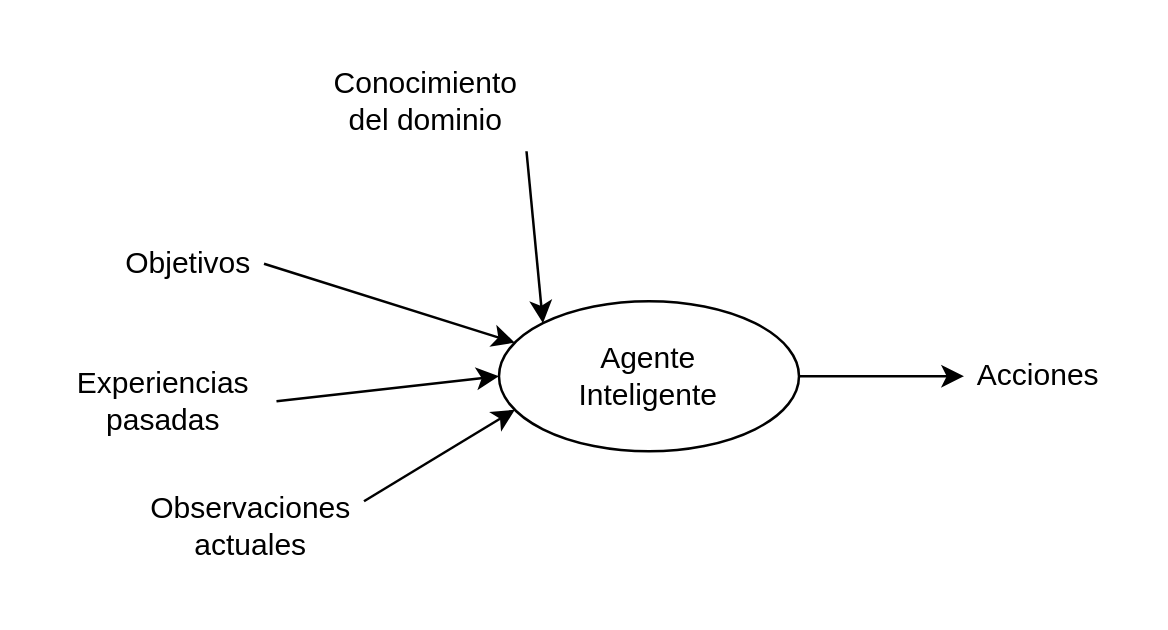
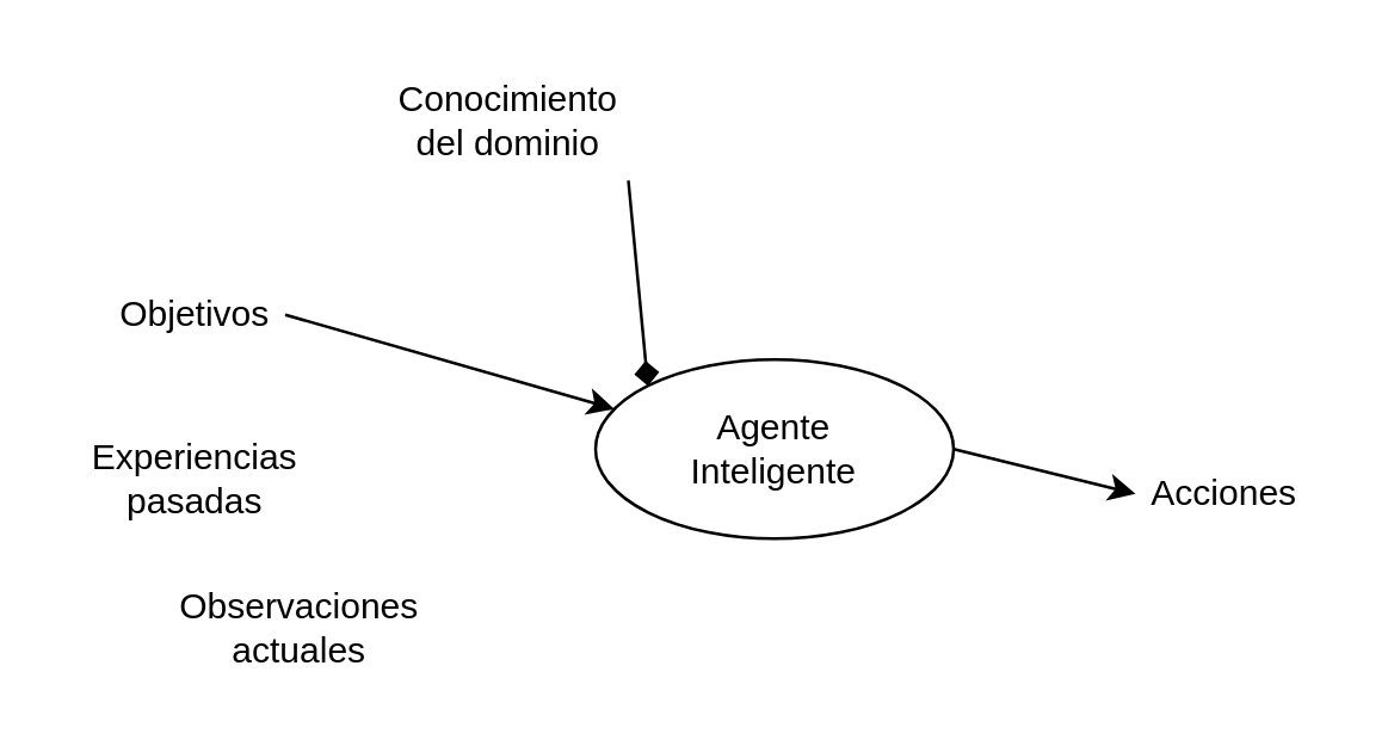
- <mxCell id="7" value="Objetivos" style="text;html=1;strokeColor=none;fillColor=none;align=center;verticalAlign=middle;whiteSpace=wrap;rounded=0;" vertex="1" parent="1"><mxGeometry x="45" y="90" width="60" height="30" as="geometry" /></mxCell>
+ <mxCell id="7" value="Objetivos" style="text;html=1;strokeColor=none;fillColor=none;align=center;verticalAlign=middle;whiteSpace=wrap;rounded=0;" vertex="1" parent="1"><mxGeometry x="35" y="90" width="60" height="30" as="geometry" /></mxCell>
- <mxCell id="4" style="rounded=0;orthogonalLoop=1;jettySize=auto;html=1;exitX=1;exitY=1;exitDx=0;exitDy=0;entryX=0;entryY=0;entryDx=0;entryDy=0;" edge="1" parent="1" source="5" target="3"><mxGeometry relative="1" as="geometry" /></mxCell>
+ <mxCell id="4" style="rounded=0;orthogonalLoop=1;jettySize=auto;html=1;exitX=1;exitY=1;exitDx=0;exitDy=0;entryX=0;entryY=0;entryDx=0;entryDy=0;endArrow=diamond;" edge="1" parent="1" source="5" target="3"><mxGeometry relative="1" as="geometry" /></mxCell>
- <mxCell id="12" value="Acciones" style="text;html=1;strokeColor=none;fillColor=none;align=center;verticalAlign=middle;whiteSpace=wrap;rounded=0;" vertex="1" parent="1"><mxGeometry x="385" y="135" width="60" height="30" as="geometry" /></mxCell>
+ <mxCell id="12" value="Acciones" style="text;html=1;strokeColor=none;fillColor=none;align=center;verticalAlign=middle;whiteSpace=wrap;rounded=0;" vertex="1" parent="1"><mxGeometry x="380" y="150" width="60" height="30" as="geometry" /></mxCell>
- <mxCell id="8" style="edgeStyle=none;rounded=0;orthogonalLoop=1;jettySize=auto;html=1;exitX=1;exitY=0.5;exitDx=0;exitDy=0;entryX=0;entryY=0.5;entryDx=0;entryDy=0;" edge="1" parent="1" source="9" target="3"><mxGeometry relative="1" as="geometry" /></mxCell>
- <mxCell id="10" style="edgeStyle=none;rounded=0;orthogonalLoop=1;jettySize=auto;html=1;exitX=1;exitY=0.25;exitDx=0;exitDy=0;entryX=0;entryY=0.75;entryDx=0;entryDy=0;" edge="1" parent="1" source="11" target="3"><mxGeometry relative="1" as="geometry" /></mxCell>
